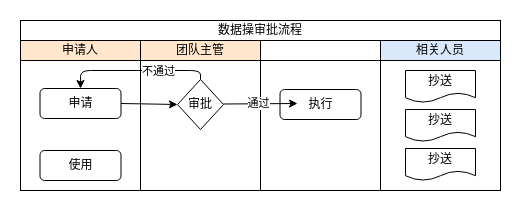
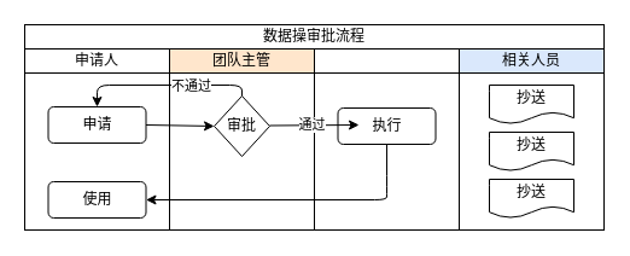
- <mxCell id="3" value="申请人" style="rounded=0;whiteSpace=wrap;html=1;fillColor=#ffe6cc;" parent="1" vertex="1"><mxGeometry x="20" y="40" width="120" height="20" as="geometry" /></mxCell>
+ <mxCell id="3" value="申请人" style="rounded=0;whiteSpace=wrap;html=1;" parent="1" vertex="1"><mxGeometry x="20" y="40" width="120" height="20" as="geometry" /></mxCell>
+ <mxCell id="20" value="" style="endArrow=classic;html=1;entryX=1;entryY=0.5;entryDx=0;entryDy=0;exitX=0.5;exitY=1;exitDx=0;exitDy=0;" parent="1" target="11" edge="1" source="13"><mxGeometry width="50" height="50" relative="1" as="geometry"><mxPoint x="436" y="120" as="sourcePoint" /><mxPoint x="436" y="210" as="targetPoint" /><Array as="points"><mxPoint x="320" y="155" /><mxPoint x="320" y="165" /></Array></mxGeometry></mxCell>
